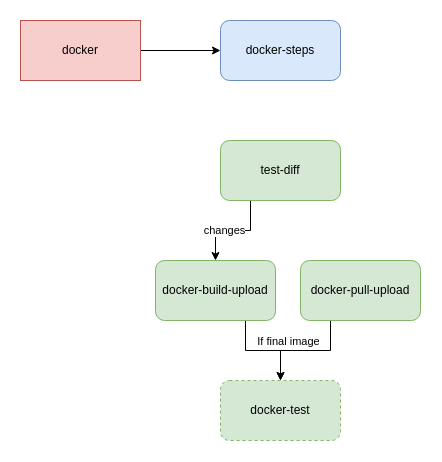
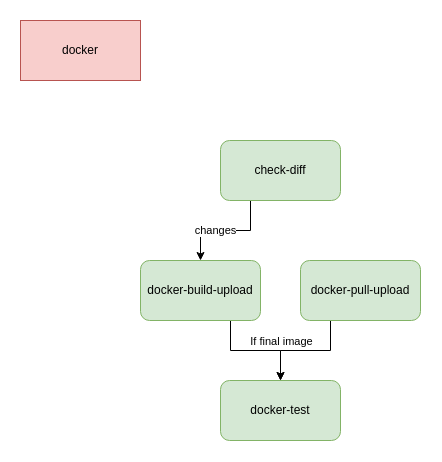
- <mxCell id="2" style="edgeStyle=orthogonalEdgeStyle;rounded=0;orthogonalLoop=1;jettySize=auto;html=1;exitX=1;exitY=0.5;exitDx=0;exitDy=0;entryX=0;entryY=0.5;entryDx=0;entryDy=0;" parent="1" source="3" target="4" edge="1"><mxGeometry relative="1" as="geometry" /></mxCell>
- <mxCell id="4" value="docker-steps" style="rounded=1;whiteSpace=wrap;html=1;fillColor=#dae8fc;strokeColor=#6c8ebf;" parent="1" vertex="1"><mxGeometry x="220" y="20" width="120" height="60" as="geometry" /></mxCell>
- <mxCell id="7" value="test-diff" style="rounded=1;whiteSpace=wrap;html=1;fillColor=#d5e8d4;strokeColor=#82b366;" parent="1" vertex="1"><mxGeometry x="220" y="140" width="120" height="60" as="geometry" /></mxCell>
+ <mxCell id="7" value="check-diff" style="rounded=1;whiteSpace=wrap;html=1;fillColor=#d5e8d4;strokeColor=#82b366;" parent="1" vertex="1"><mxGeometry x="220" y="140" width="120" height="60" as="geometry" /></mxCell>
- <mxCell id="10" value="docker-build-upload" style="rounded=1;whiteSpace=wrap;html=1;fillColor=#d5e8d4;strokeColor=#82b366;" parent="1" vertex="1"><mxGeometry x="155" y="260" width="120" height="60" as="geometry" /></mxCell>
+ <mxCell id="10" value="docker-build-upload" style="rounded=1;whiteSpace=wrap;html=1;fillColor=#d5e8d4;strokeColor=#82b366;" parent="1" vertex="1"><mxGeometry x="140" y="260" width="120" height="60" as="geometry" /></mxCell>
- <mxCell id="13" value="docker-test" style="rounded=1;whiteSpace=wrap;html=1;fillColor=#d5e8d4;strokeColor=#82b366;dashed=1;" parent="1" vertex="1"><mxGeometry x="220" y="380" width="120" height="60" as="geometry" /></mxCell>
+ <mxCell id="13" value="docker-test" style="rounded=1;whiteSpace=wrap;html=1;fillColor=#d5e8d4;strokeColor=#82b366;" parent="1" vertex="1"><mxGeometry x="220" y="380" width="120" height="60" as="geometry" /></mxCell>
